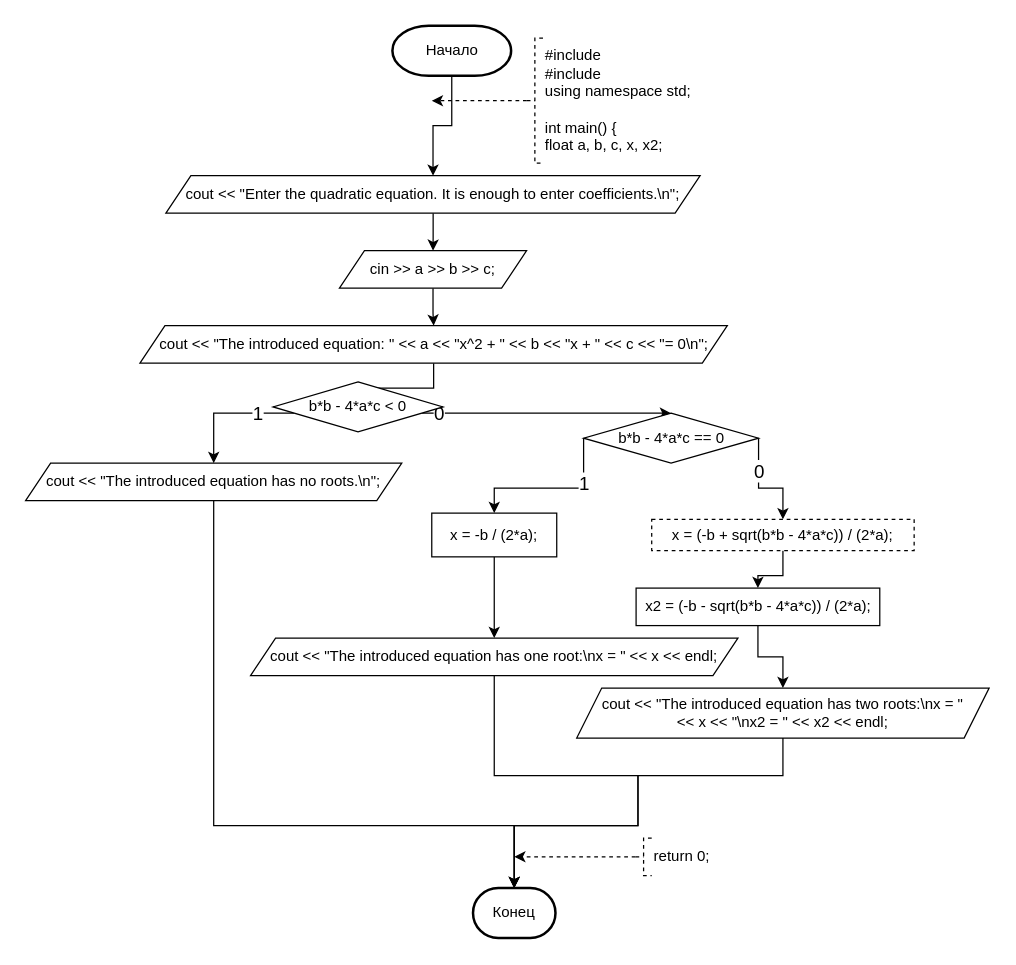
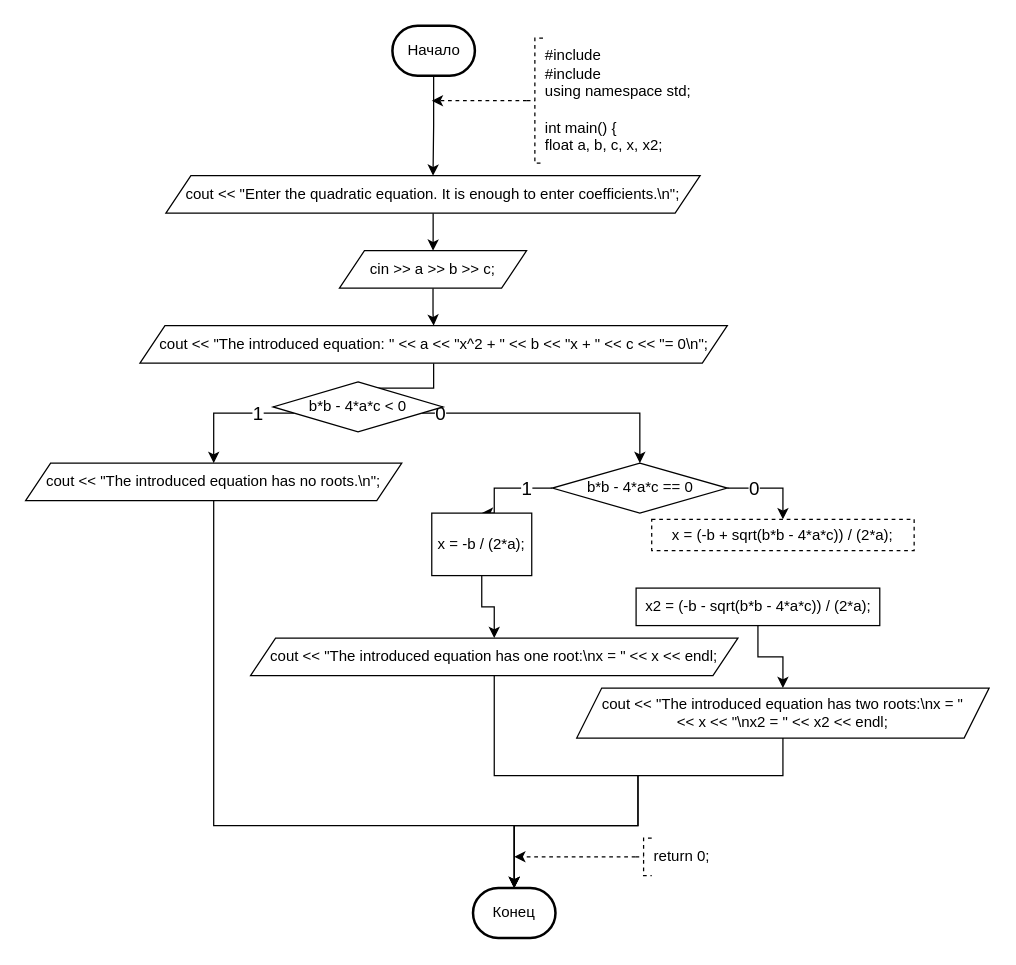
- <mxCell id="3" value="Начало" style="strokeWidth=2;html=1;shape=mxgraph.flowchart.terminator;whiteSpace=wrap;" vertex="1" parent="1"><mxGeometry x="313.5" y="20" width="95" height="40" as="geometry" /></mxCell>
+ <mxCell id="3" value="Начало" style="strokeWidth=2;html=1;shape=mxgraph.flowchart.terminator;whiteSpace=wrap;" vertex="1" parent="1"><mxGeometry x="313.5" y="20" width="66" height="40" as="geometry" /></mxCell>
- <mxCell id="19" value="b*b - 4*a*c == 0" style="rhombus;whiteSpace=wrap;html=1;" vertex="1" parent="1"><mxGeometry x="466.5" y="330" width="140" height="40" as="geometry" /></mxCell>
+ <mxCell id="19" value="b*b - 4*a*c == 0" style="rhombus;whiteSpace=wrap;html=1;" vertex="1" parent="1"><mxGeometry x="441.5" y="370" width="140" height="40" as="geometry" /></mxCell>
- <mxCell id="23" value="x = -b / (2*a);" style="rounded=0;whiteSpace=wrap;html=1;" vertex="1" parent="1"><mxGeometry x="345" y="410" width="100" height="35" as="geometry" /></mxCell>
+ <mxCell id="23" value="x = -b / (2*a);" style="rounded=0;whiteSpace=wrap;html=1;" vertex="1" parent="1"><mxGeometry x="345" y="410" width="80" height="50" as="geometry" /></mxCell>
- <mxCell id="24" value="" style="edgeStyle=orthogonalEdgeStyle;rounded=0;orthogonalLoop=1;jettySize=auto;html=1;" edge="1" parent="1" source="25" target="27"><mxGeometry relative="1" as="geometry" /></mxCell>
